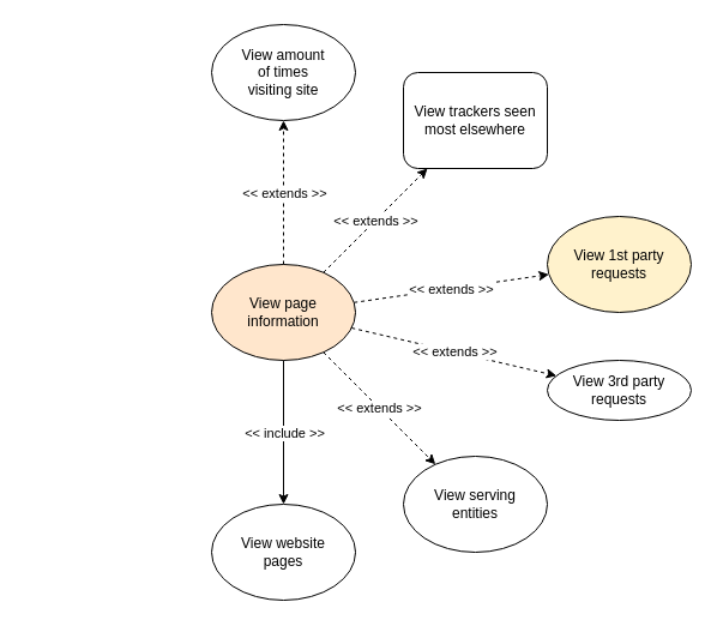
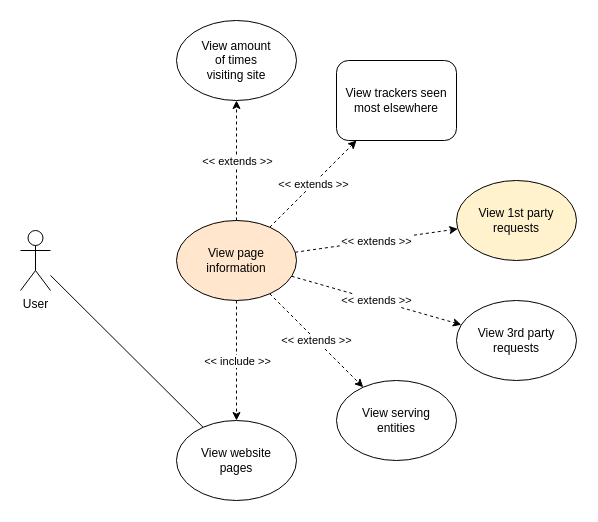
+ <mxCell id="2" value="User" style="shape=umlActor;verticalLabelPosition=bottom;verticalAlign=top;html=1;outlineConnect=0;" parent="1" vertex="1"><mxGeometry x="20" y="230" width="30" height="60" as="geometry" /></mxCell>
- <mxCell id="13" value="View 3rd party&lt;br&gt;requests" style="ellipse;whiteSpace=wrap;html=1;" parent="1" vertex="1"><mxGeometry x="456" y="300" width="120" height="50" as="geometry" /></mxCell>
+ <mxCell id="13" value="View 3rd party&lt;br&gt;requests" style="ellipse;whiteSpace=wrap;html=1;" parent="1" vertex="1"><mxGeometry x="456" y="300" width="120" height="80" as="geometry" /></mxCell>
- <mxCell id="6" value="" style="endArrow=classic;html=1;dashed=0;" parent="1" source="4" target="5" edge="1"><mxGeometry relative="1" as="geometry"><mxPoint x="346" y="391" as="sourcePoint" /><mxPoint x="746" y="391" as="targetPoint" /></mxGeometry></mxCell>
+ <mxCell id="6" value="" style="endArrow=classic;html=1;dashed=1;" parent="1" source="4" target="5" edge="1"><mxGeometry relative="1" as="geometry"><mxPoint x="346" y="391" as="sourcePoint" /><mxPoint x="746" y="391" as="targetPoint" /></mxGeometry></mxCell>
+ <mxCell id="3" value="" style="endArrow=none;html=1;" parent="1" source="2" target="5" edge="1"><mxGeometry width="50" height="50" relative="1" as="geometry"><mxPoint x="216" y="280" as="sourcePoint" /><mxPoint x="266" y="230" as="targetPoint" /></mxGeometry></mxCell>
